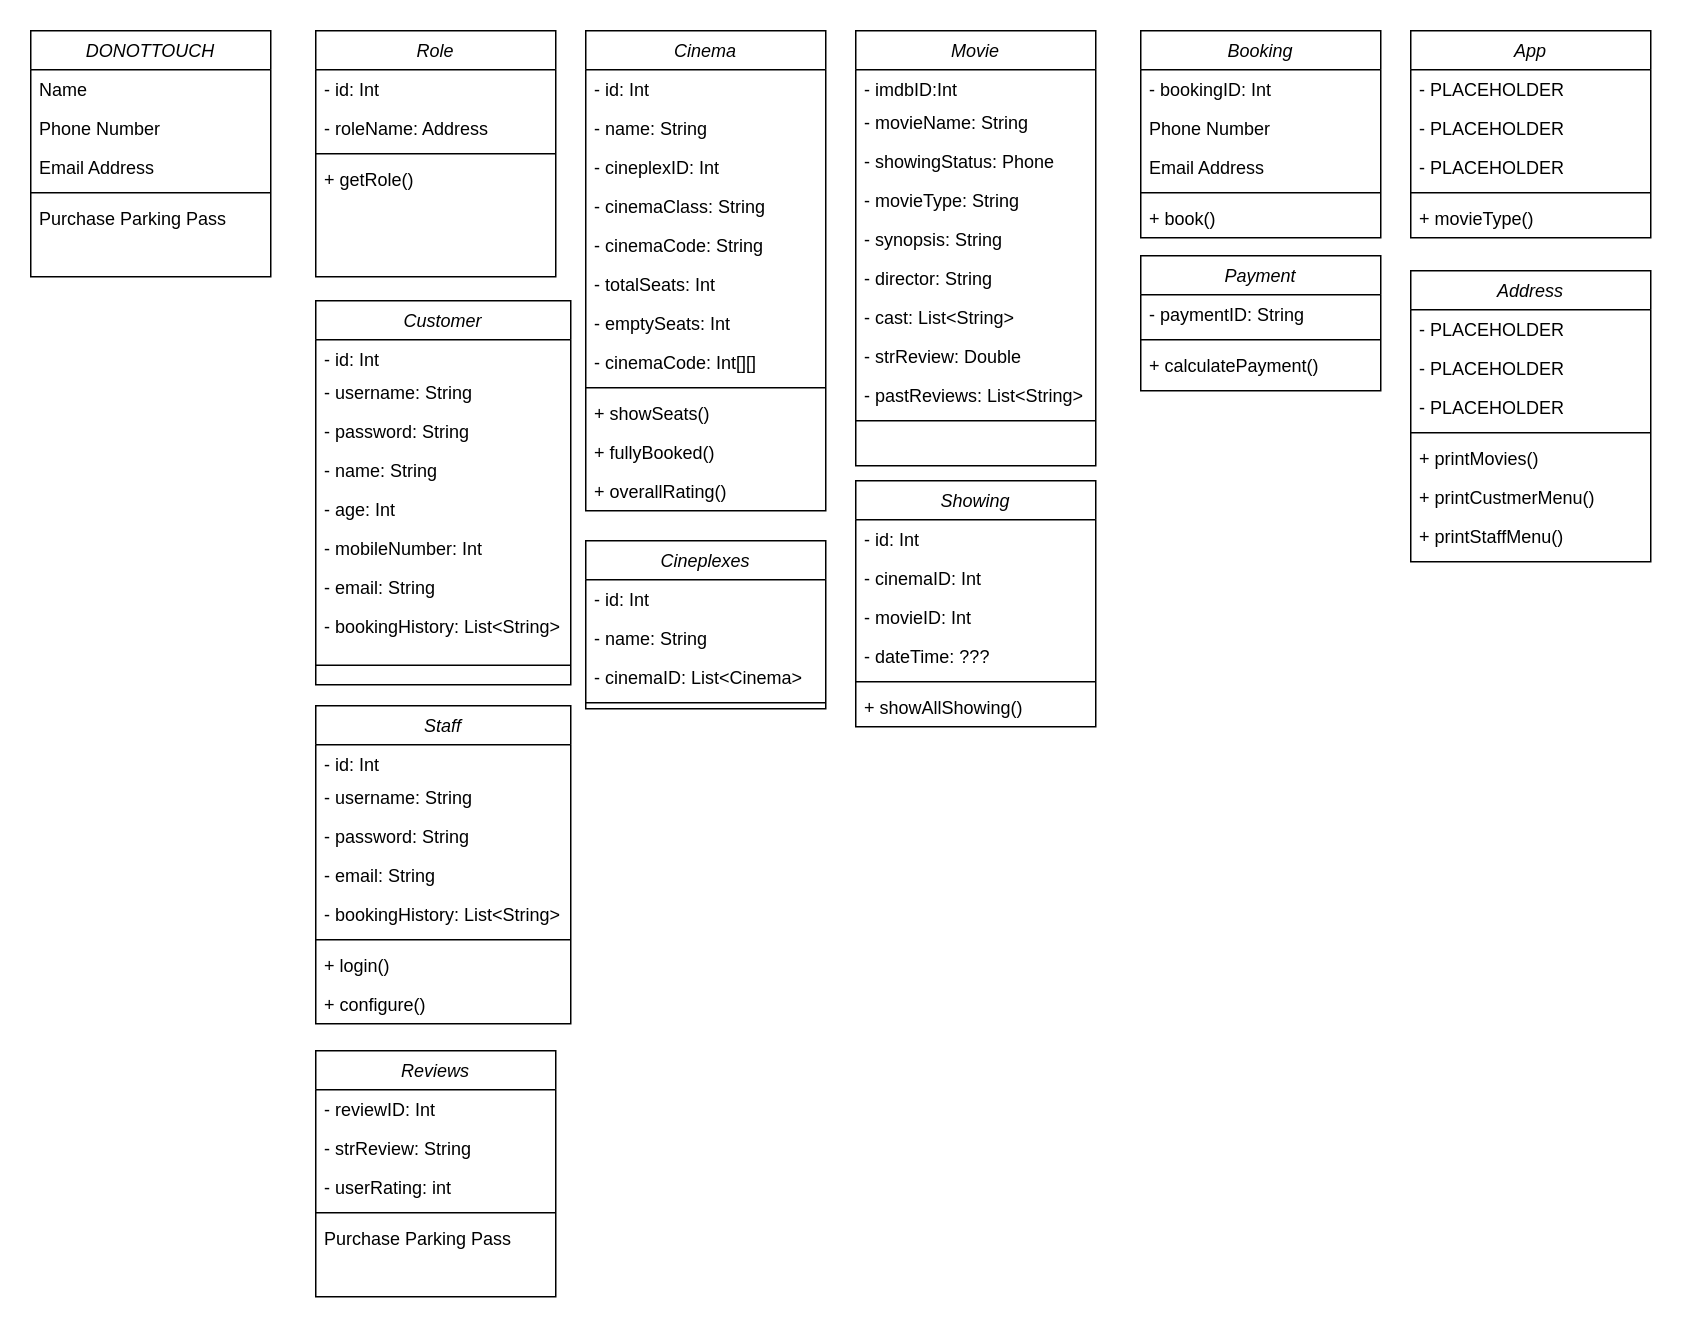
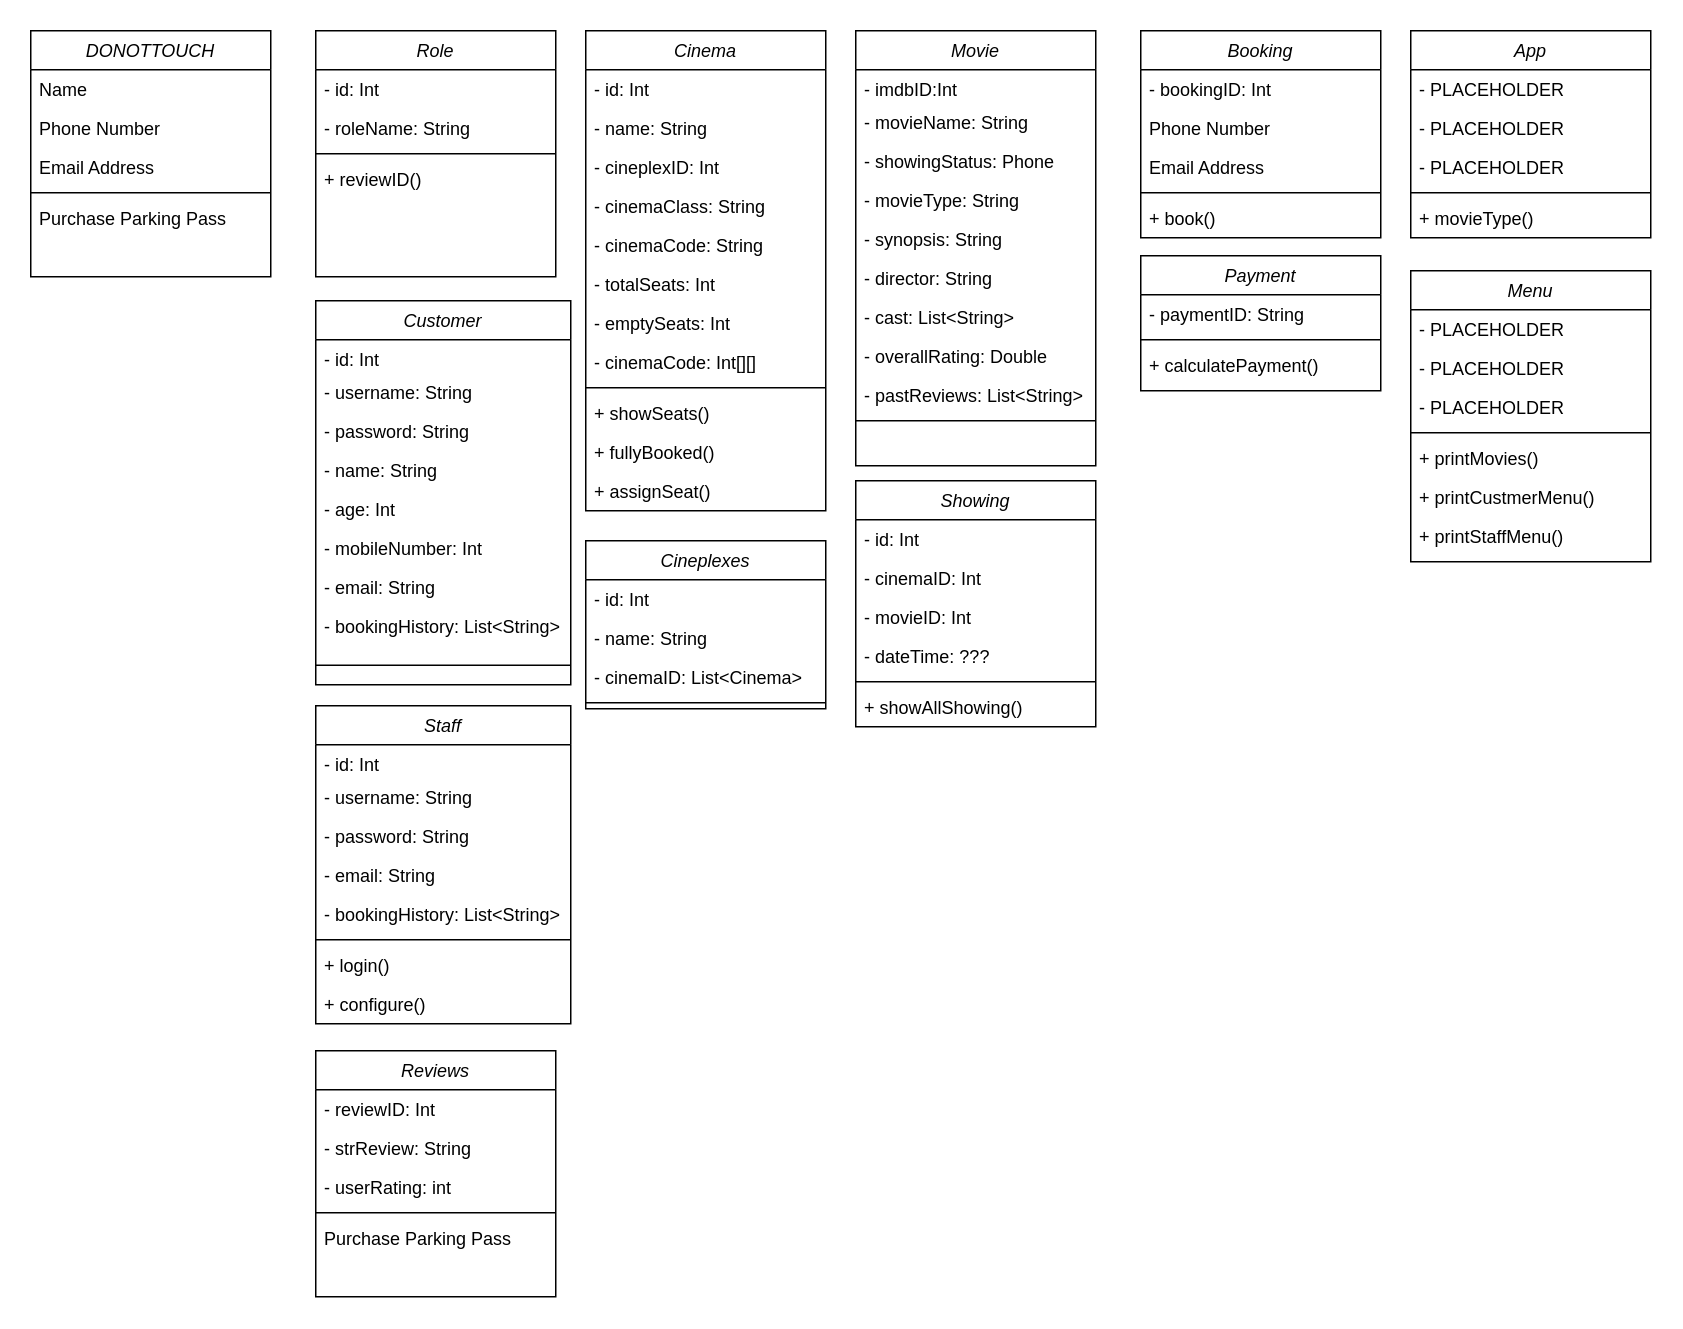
- <mxCell id="95" value="- roleName: Address" style="text;align=left;verticalAlign=top;spacingLeft=4;spacingRight=4;overflow=hidden;rotatable=0;points=[[0,0.5],[1,0.5]];portConstraint=eastwest;rounded=0;shadow=0;html=0;" vertex="1" parent="93"><mxGeometry y="52" width="160" height="26" as="geometry" /></mxCell>
+ <mxCell id="95" value="- roleName: String" style="text;align=left;verticalAlign=top;spacingLeft=4;spacingRight=4;overflow=hidden;rotatable=0;points=[[0,0.5],[1,0.5]];portConstraint=eastwest;rounded=0;shadow=0;html=0;" vertex="1" parent="93"><mxGeometry y="52" width="160" height="26" as="geometry" /></mxCell>
- <mxCell id="97" value="+ getRole()" style="text;align=left;verticalAlign=top;spacingLeft=4;spacingRight=4;overflow=hidden;rotatable=0;points=[[0,0.5],[1,0.5]];portConstraint=eastwest;" vertex="1" parent="93"><mxGeometry y="86" width="160" height="26" as="geometry" /></mxCell>
+ <mxCell id="97" value="+ reviewID()" style="text;align=left;verticalAlign=top;spacingLeft=4;spacingRight=4;overflow=hidden;rotatable=0;points=[[0,0.5],[1,0.5]];portConstraint=eastwest;" vertex="1" parent="93"><mxGeometry y="86" width="160" height="26" as="geometry" /></mxCell>
- <mxCell id="72" value="Address" style="swimlane;fontStyle=2;align=center;verticalAlign=top;childLayout=stackLayout;horizontal=1;startSize=26;horizontalStack=0;resizeParent=1;resizeLast=0;collapsible=1;marginBottom=0;rounded=0;shadow=0;strokeWidth=1;" vertex="1" parent="1"><mxGeometry x="940" y="180" width="160" height="194" as="geometry"><mxRectangle x="230" y="140" width="160" height="26" as="alternateBounds" /></mxGeometry></mxCell>
+ <mxCell id="72" value="Menu" style="swimlane;fontStyle=2;align=center;verticalAlign=top;childLayout=stackLayout;horizontal=1;startSize=26;horizontalStack=0;resizeParent=1;resizeLast=0;collapsible=1;marginBottom=0;rounded=0;shadow=0;strokeWidth=1;" vertex="1" parent="1"><mxGeometry x="940" y="180" width="160" height="194" as="geometry"><mxRectangle x="230" y="140" width="160" height="26" as="alternateBounds" /></mxGeometry></mxCell>
- <mxCell id="27" value="- strReview: Double" style="text;align=left;verticalAlign=top;spacingLeft=4;spacingRight=4;overflow=hidden;rotatable=0;points=[[0,0.5],[1,0.5]];portConstraint=eastwest;rounded=0;shadow=0;html=0;" vertex="1" parent="19"><mxGeometry y="204" width="160" height="26" as="geometry" /></mxCell>
+ <mxCell id="27" value="- overallRating: Double" style="text;align=left;verticalAlign=top;spacingLeft=4;spacingRight=4;overflow=hidden;rotatable=0;points=[[0,0.5],[1,0.5]];portConstraint=eastwest;rounded=0;shadow=0;html=0;" vertex="1" parent="19"><mxGeometry y="204" width="160" height="26" as="geometry" /></mxCell>
- <mxCell id="71" value="+ overallRating()" style="text;align=left;verticalAlign=top;spacingLeft=4;spacingRight=4;overflow=hidden;rotatable=0;points=[[0,0.5],[1,0.5]];portConstraint=eastwest;rounded=0;shadow=0;html=0;" vertex="1" parent="59"><mxGeometry y="294" width="160" height="26" as="geometry" /></mxCell>
+ <mxCell id="71" value="+ assignSeat()" style="text;align=left;verticalAlign=top;spacingLeft=4;spacingRight=4;overflow=hidden;rotatable=0;points=[[0,0.5],[1,0.5]];portConstraint=eastwest;rounded=0;shadow=0;html=0;" vertex="1" parent="59"><mxGeometry y="294" width="160" height="26" as="geometry" /></mxCell>
